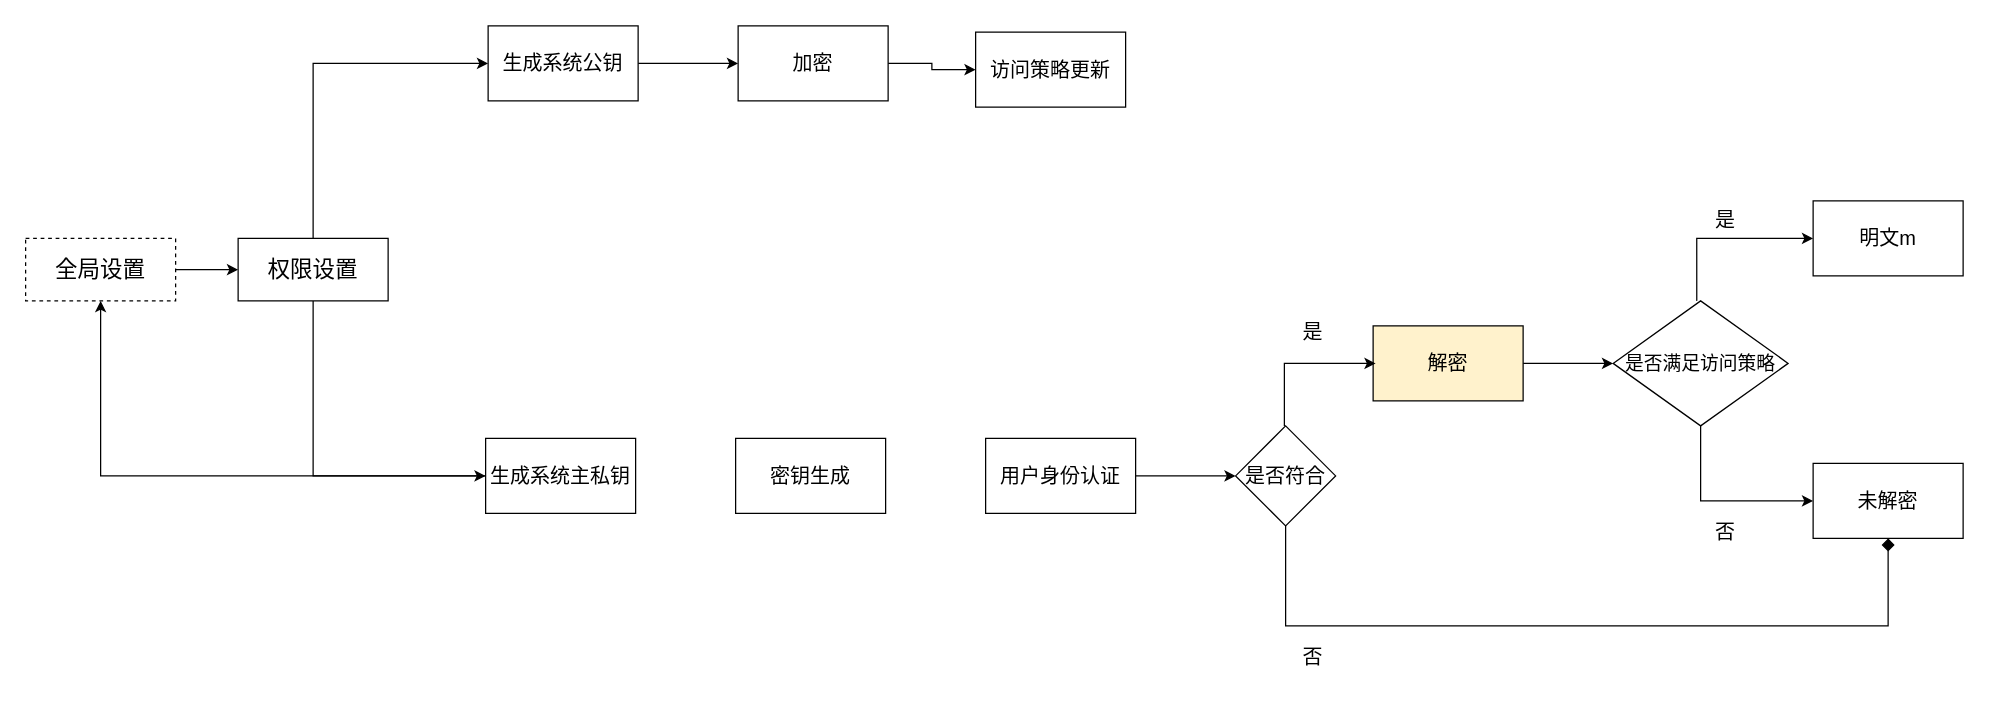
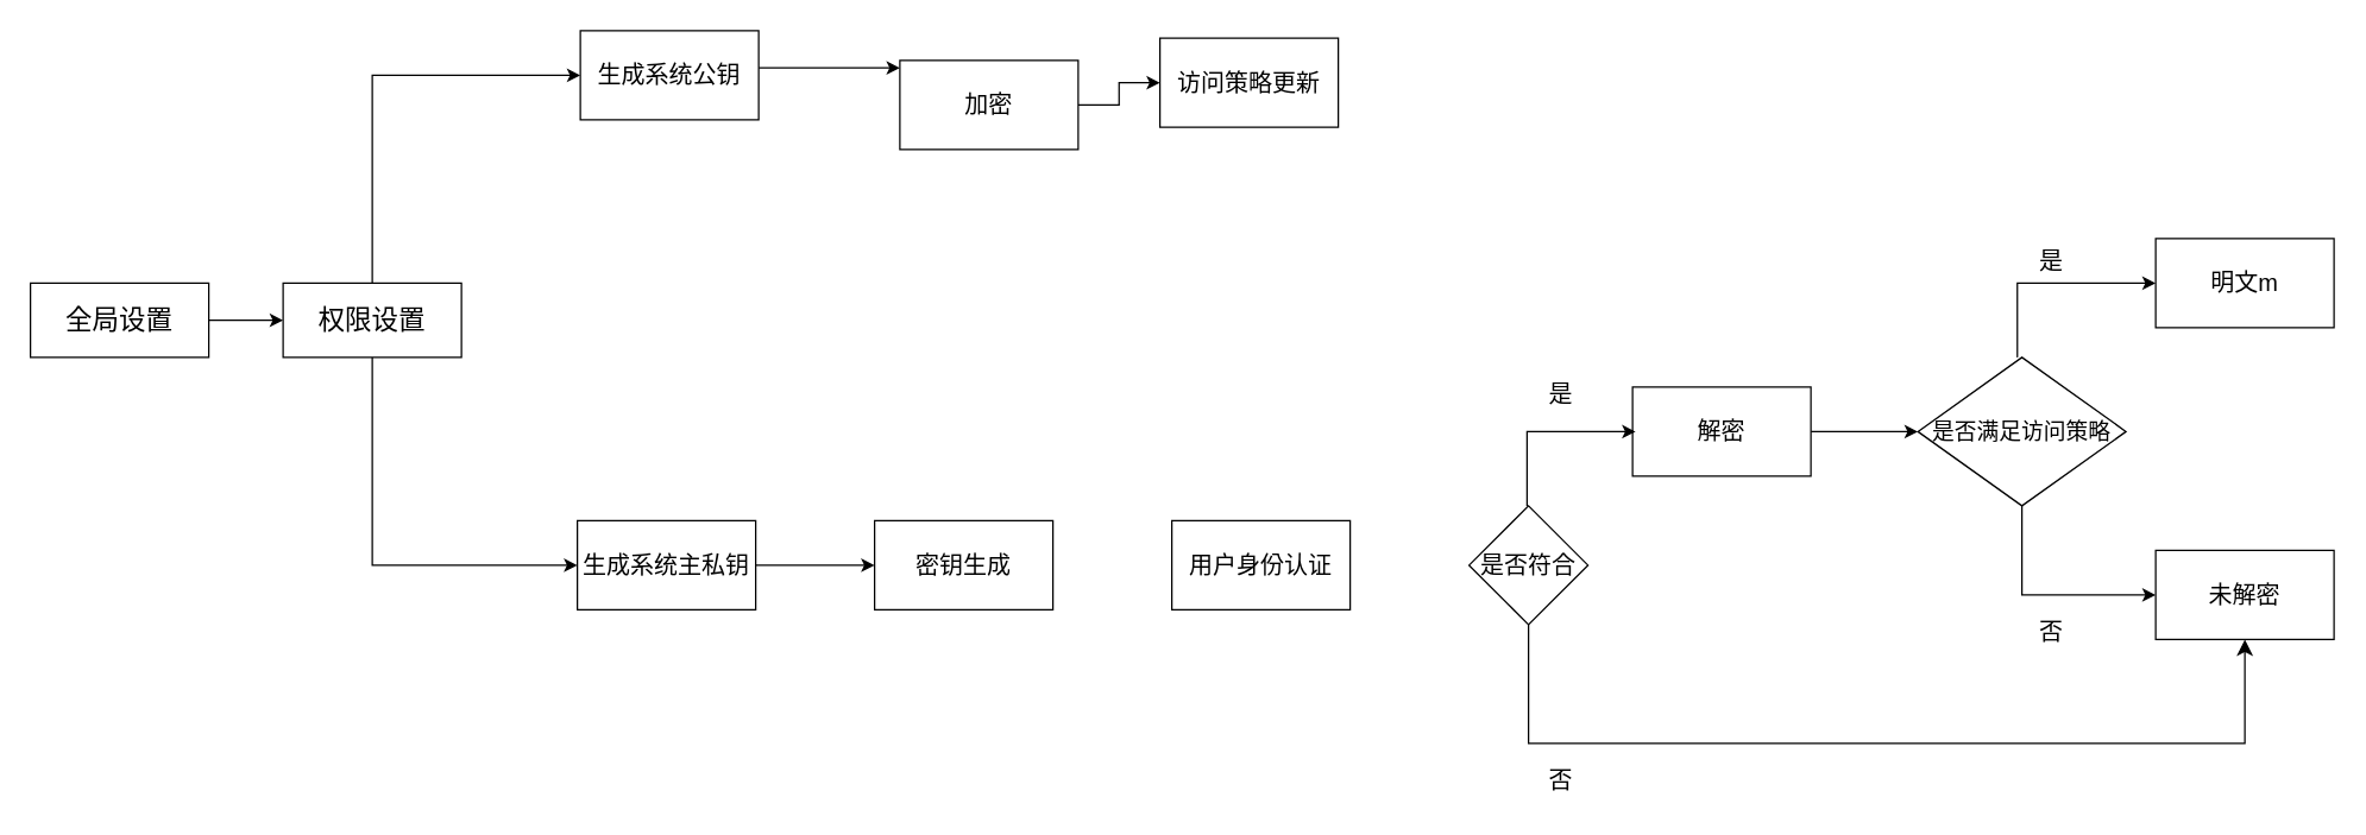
- <mxCell id="10" value="&lt;font style=&quot;font-size: 16px;&quot;&gt;加密&lt;/font&gt;" style="whiteSpace=wrap;html=1;rounded=0;" vertex="1" parent="1"><mxGeometry x="590" y="20" width="120" height="60" as="geometry" /></mxCell>
+ <mxCell id="10" value="&lt;font style=&quot;font-size: 16px;&quot;&gt;加密&lt;/font&gt;" style="whiteSpace=wrap;html=1;rounded=0;" vertex="1" parent="1"><mxGeometry x="605" y="40" width="120" height="60" as="geometry" /></mxCell>
- <mxCell id="3" value="&lt;font style=&quot;font-size: 18px;&quot;&gt;全局设置&lt;/font&gt;" style="rounded=0;whiteSpace=wrap;html=1;dashed=1;" vertex="1" parent="1"><mxGeometry x="20" y="190" width="120" height="50" as="geometry" /></mxCell>
+ <mxCell id="3" value="&lt;font style=&quot;font-size: 18px;&quot;&gt;全局设置&lt;/font&gt;" style="rounded=0;whiteSpace=wrap;html=1;" vertex="1" parent="1"><mxGeometry x="20" y="190" width="120" height="50" as="geometry" /></mxCell>
- <mxCell id="15" value="&lt;span style=&quot;font-size: 16px;&quot;&gt;解密&lt;/span&gt;" style="whiteSpace=wrap;html=1;rounded=0;fillColor=#fff2cc;" vertex="1" parent="1"><mxGeometry x="1098" y="260" width="120" height="60" as="geometry" /></mxCell>
+ <mxCell id="15" value="&lt;span style=&quot;font-size: 16px;&quot;&gt;解密&lt;/span&gt;" style="whiteSpace=wrap;html=1;rounded=0;" vertex="1" parent="1"><mxGeometry x="1098" y="260" width="120" height="60" as="geometry" /></mxCell>
- <mxCell id="18" value="" style="edgeStyle=orthogonalEdgeStyle;rounded=0;orthogonalLoop=1;jettySize=auto;html=1;" edge="1" parent="1" source="19" target="3"><mxGeometry relative="1" as="geometry" /></mxCell>
+ <mxCell id="18" value="" style="edgeStyle=orthogonalEdgeStyle;rounded=0;orthogonalLoop=1;jettySize=auto;html=1;" edge="1" parent="1" source="19" target="8"><mxGeometry relative="1" as="geometry" /></mxCell>
- <mxCell id="11" value="" style="edgeStyle=orthogonalEdgeStyle;rounded=0;orthogonalLoop=1;jettySize=auto;html=1;" edge="1" parent="1" source="12" target="20"><mxGeometry relative="1" as="geometry" /></mxCell>
- <mxCell id="28" value="" style="edgeStyle=elbowEdgeStyle;elbow=vertical;endArrow=diamond;html=1;curved=0;rounded=0;endSize=8;startSize=8;exitX=0.5;exitY=1;exitDx=0;exitDy=0;entryX=0.5;entryY=1;entryDx=0;entryDy=0;" edge="1" parent="1" source="20" target="26"><mxGeometry width="50" height="50" relative="1" as="geometry"><mxPoint x="1030" y="540" as="sourcePoint" /><mxPoint x="1080" y="490" as="targetPoint" /><Array as="points"><mxPoint x="1060" y="500" /></Array></mxGeometry></mxCell>
+ <mxCell id="28" value="" style="edgeStyle=elbowEdgeStyle;elbow=vertical;endArrow=classic;html=1;curved=0;rounded=0;endSize=8;startSize=8;exitX=0.5;exitY=1;exitDx=0;exitDy=0;entryX=0.5;entryY=1;entryDx=0;entryDy=0;" edge="1" parent="1" source="20" target="26"><mxGeometry width="50" height="50" relative="1" as="geometry"><mxPoint x="1030" y="540" as="sourcePoint" /><mxPoint x="1080" y="490" as="targetPoint" /><Array as="points"><mxPoint x="1060" y="500" /></Array></mxGeometry></mxCell>
